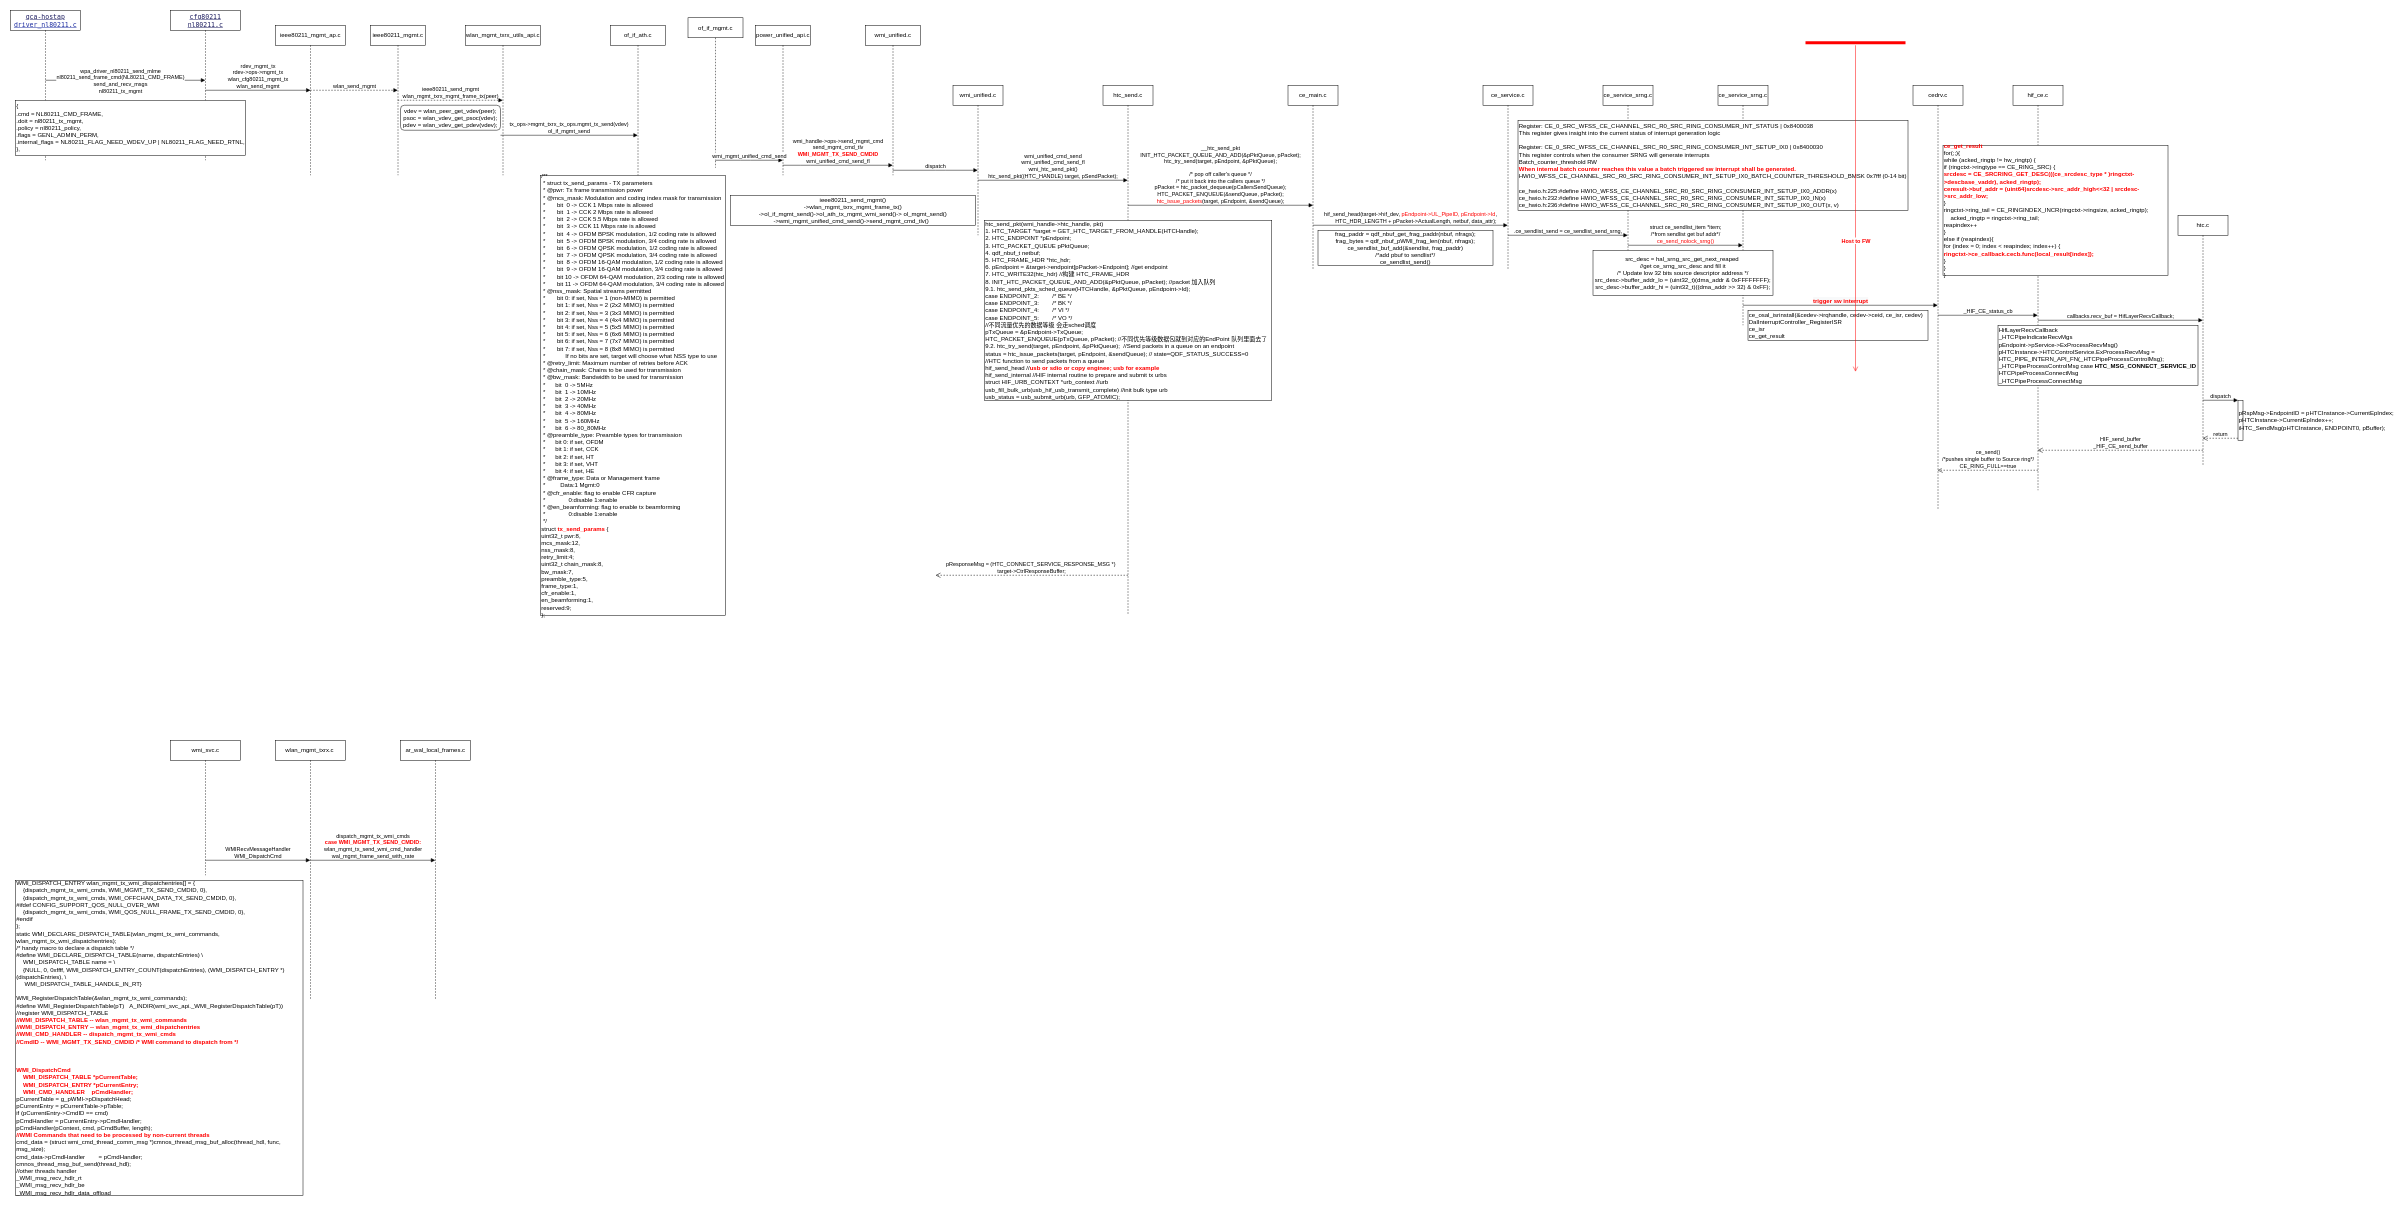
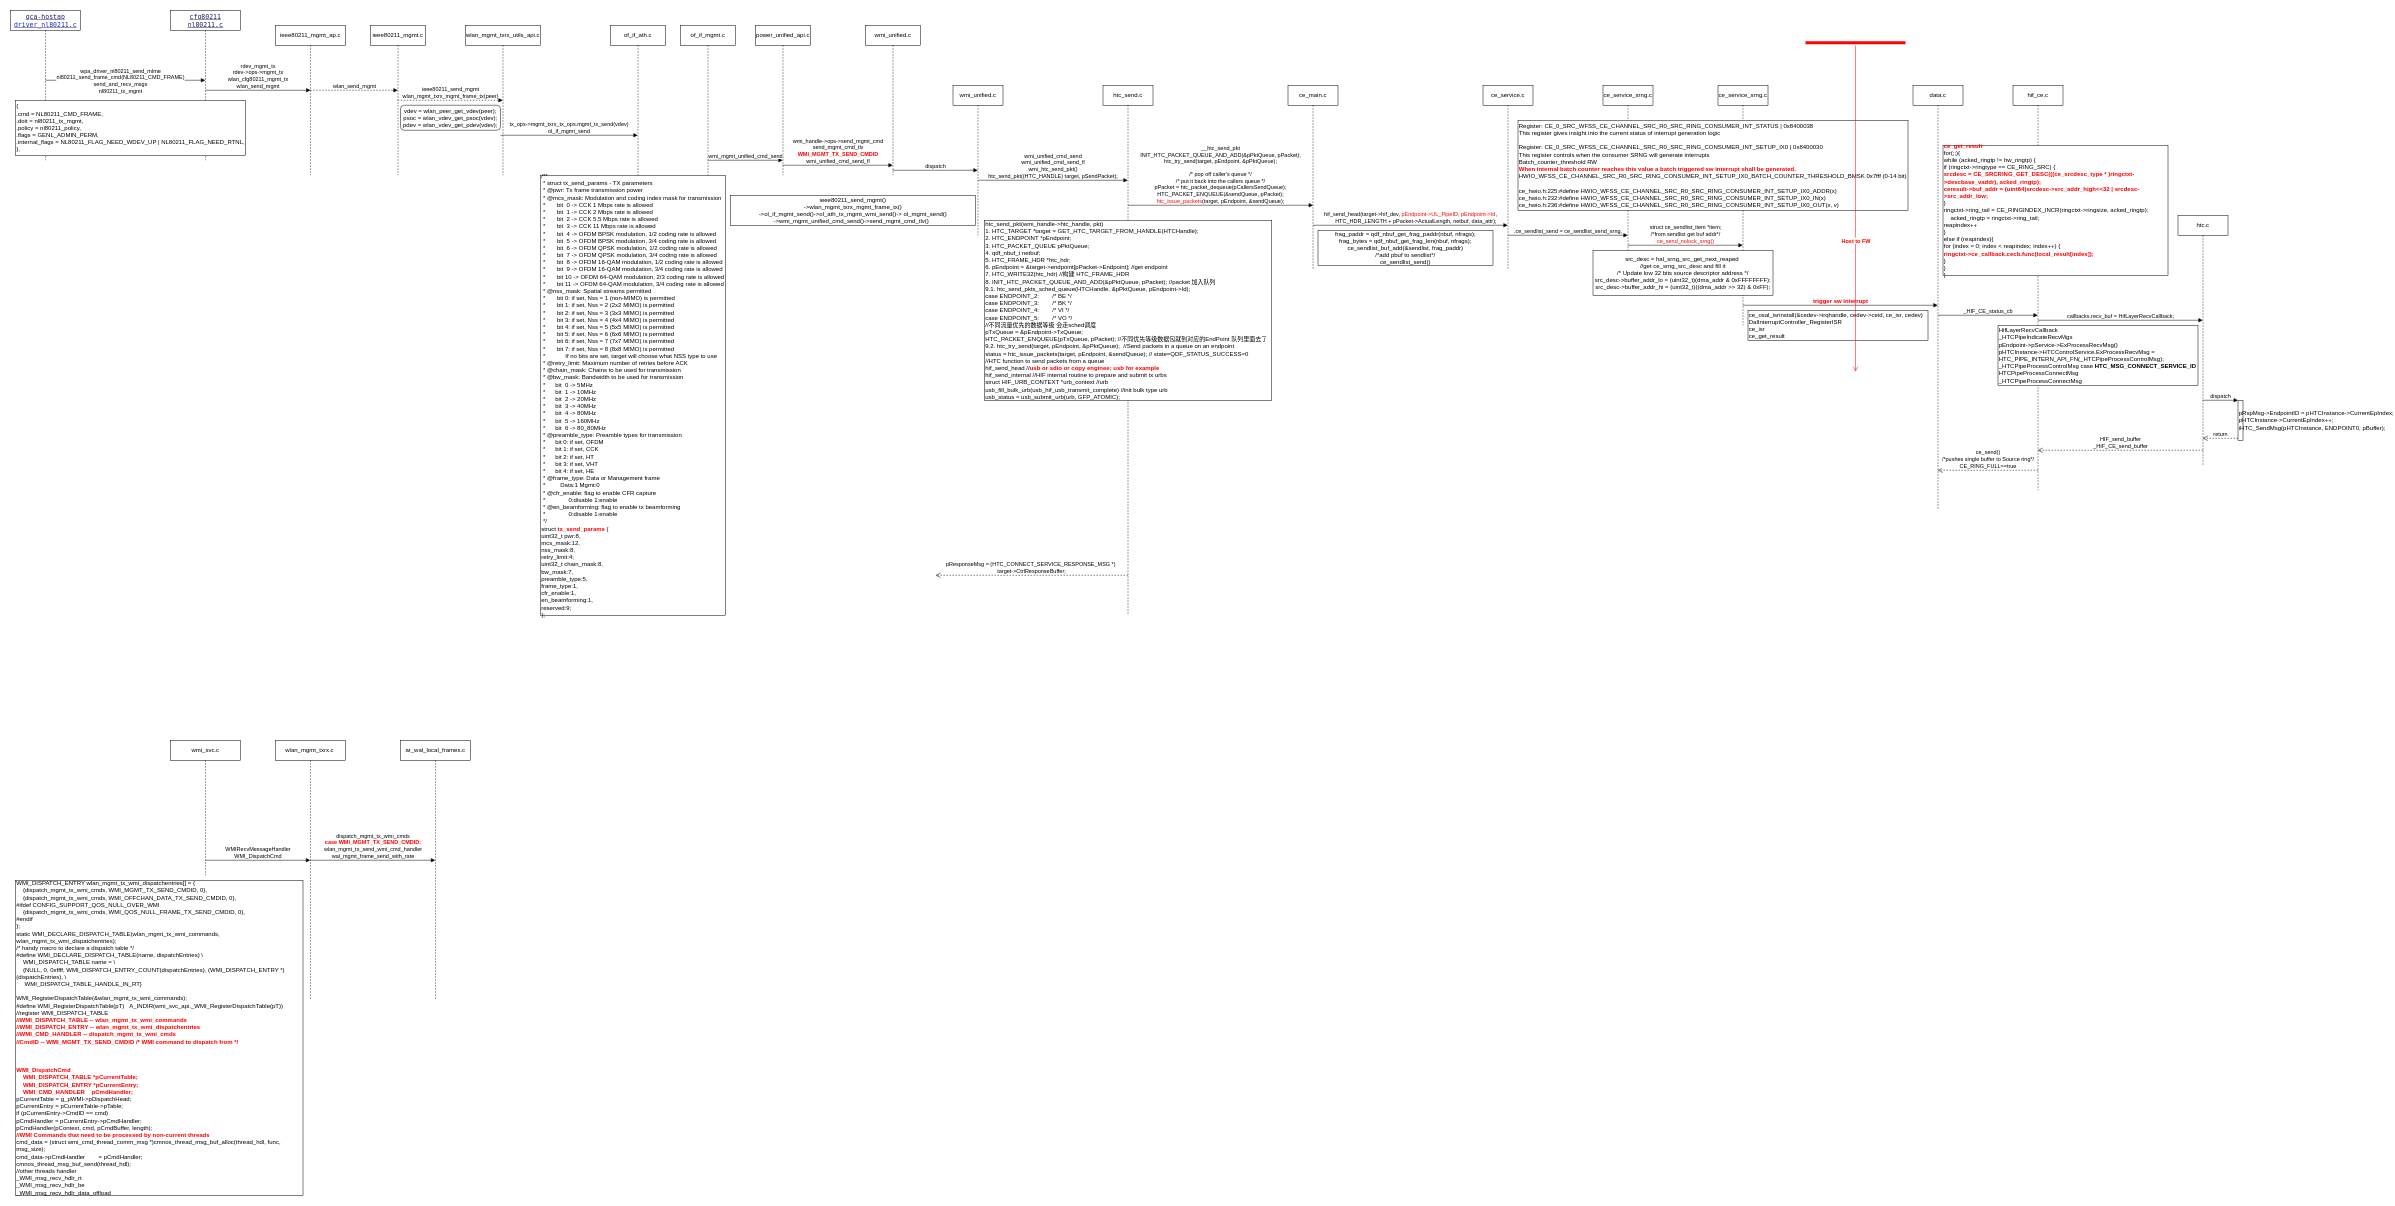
- <mxCell id="40" value="of_if_mgmt.c" style="shape=umlLifeline;perimeter=lifelinePerimeter;whiteSpace=wrap;html=1;container=1;collapsible=0;recursiveResize=0;outlineConnect=0;" vertex="1" parent="1"><mxGeometry x="1375" y="35" width="110" height="300" as="geometry" /></mxCell>
+ <mxCell id="40" value="of_if_mgmt.c" style="shape=umlLifeline;perimeter=lifelinePerimeter;whiteSpace=wrap;html=1;container=1;collapsible=0;recursiveResize=0;outlineConnect=0;" vertex="1" parent="1"><mxGeometry x="1360" y="50" width="110" height="300" as="geometry" /></mxCell>
- <mxCell id="17" value="cedrv.c" style="shape=umlLifeline;perimeter=lifelinePerimeter;whiteSpace=wrap;html=1;container=1;collapsible=0;recursiveResize=0;outlineConnect=0;" vertex="1" parent="1"><mxGeometry x="3825" y="170" width="100" height="850" as="geometry" /></mxCell>
+ <mxCell id="17" value="data.c" style="shape=umlLifeline;perimeter=lifelinePerimeter;whiteSpace=wrap;html=1;container=1;collapsible=0;recursiveResize=0;outlineConnect=0;" vertex="1" parent="1"><mxGeometry x="3825" y="170" width="100" height="850" as="geometry" /></mxCell>
- <mxCell id="8" value="&lt;div&gt;frag_paddr = qdf_nbuf_get_frag_paddr(nbuf, nfrags);&lt;/div&gt;&lt;div&gt;frag_bytes = qdf_nbuf_pWMI_frag_len(nbuf, nfrags);&lt;/div&gt;&lt;div&gt;ce_sendlist_buf_add(&amp;amp;sendlist, frag_paddr)&lt;br&gt;&lt;/div&gt;&lt;div&gt;/*add pbuf to sendlist*/&lt;/div&gt;&lt;div&gt;ce_sendlist_send()&lt;br&gt;&lt;/div&gt;" style="rounded=0;whiteSpace=wrap;html=1;" vertex="1" parent="1"><mxGeometry x="2635" y="460" width="350" height="70" as="geometry" /></mxCell>
+ <mxCell id="8" value="&lt;div&gt;frag_paddr = qdf_nbuf_get_frag_paddr(nbuf, nfrags);&lt;/div&gt;&lt;div&gt;frag_bytes = qdf_nbuf_get_frag_len(nbuf, nfrags);&lt;/div&gt;&lt;div&gt;ce_sendlist_buf_add(&amp;amp;sendlist, frag_paddr)&lt;br&gt;&lt;/div&gt;&lt;div&gt;/*add pbuf to sendlist*/&lt;/div&gt;&lt;div&gt;ce_sendlist_send()&lt;br&gt;&lt;/div&gt;" style="rounded=0;whiteSpace=wrap;html=1;" vertex="1" parent="1"><mxGeometry x="2635" y="460" width="350" height="70" as="geometry" /></mxCell>
